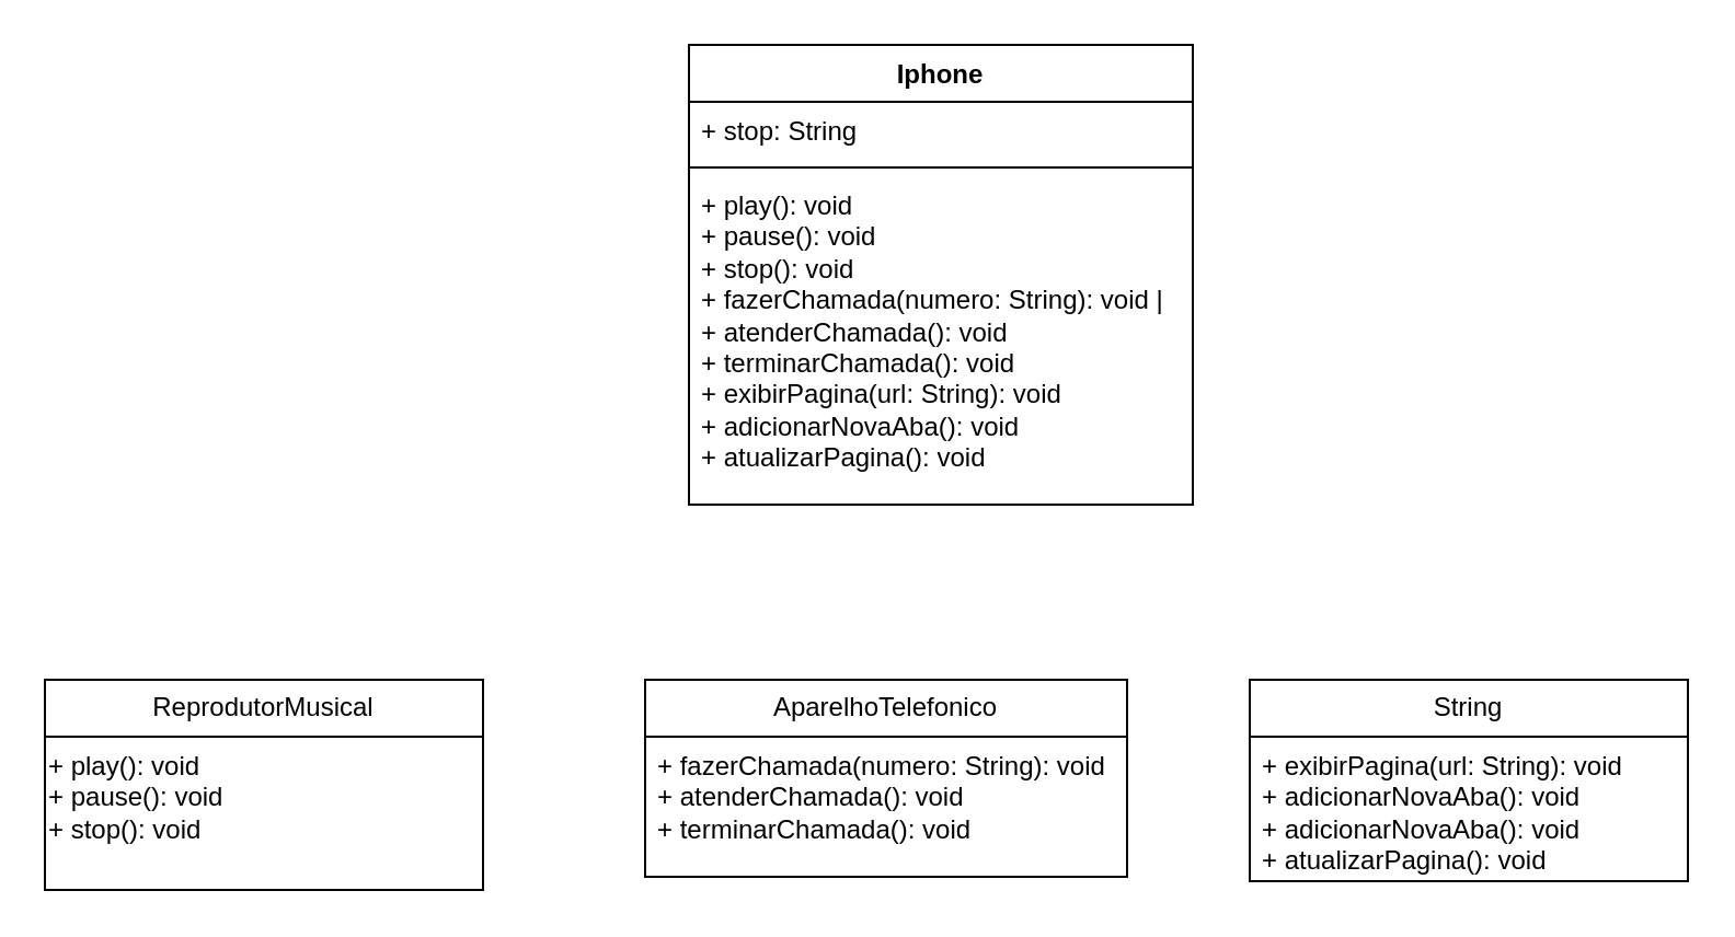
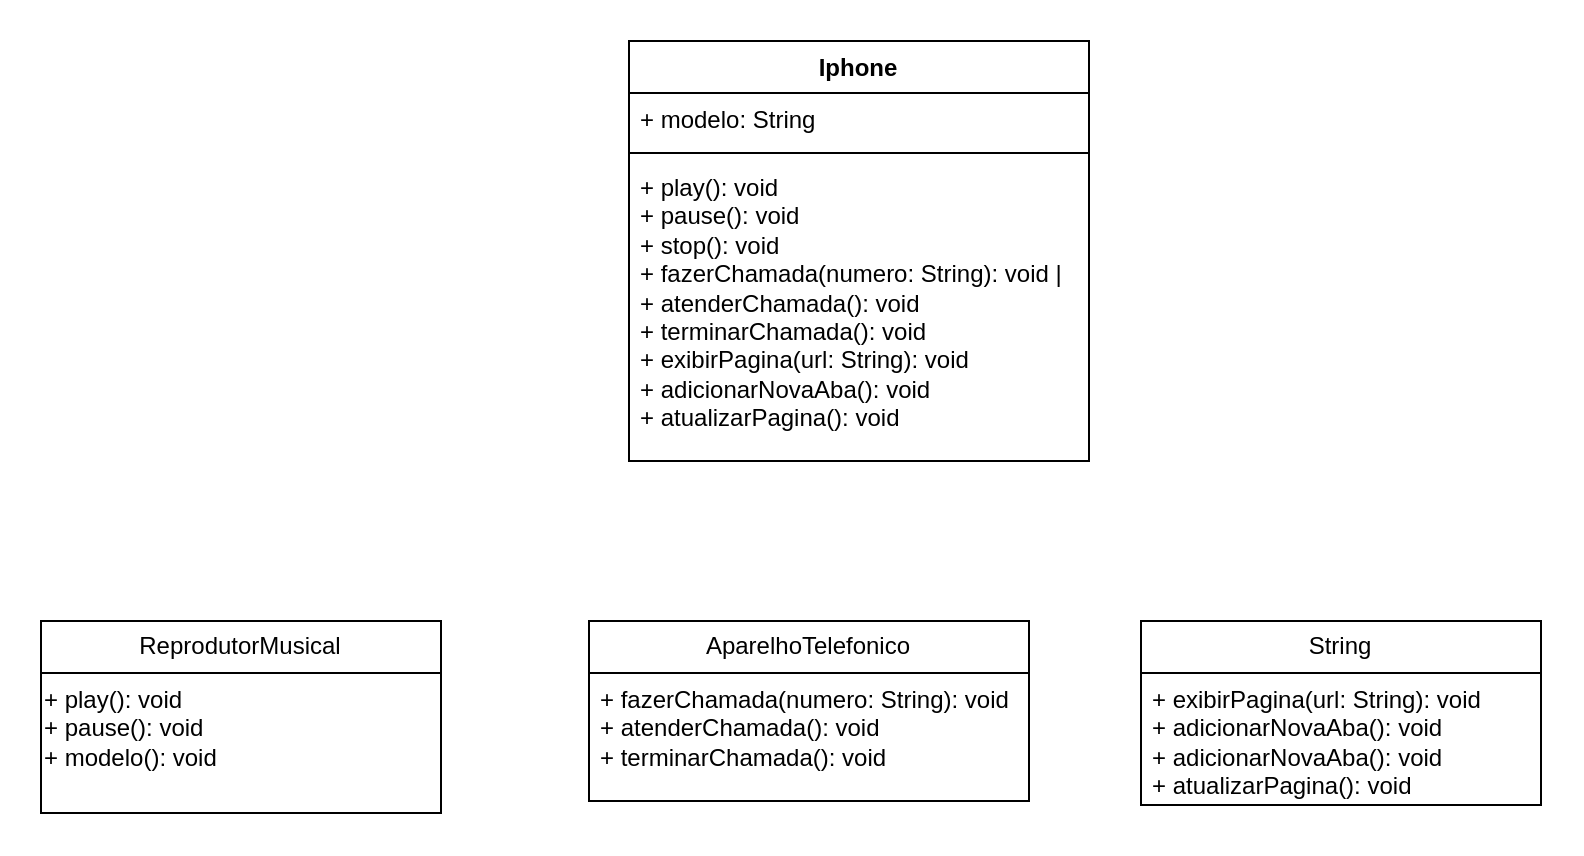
- <mxCell id="5" value="&lt;font style=&quot;vertical-align: inherit;&quot;&gt;&lt;font style=&quot;vertical-align: inherit;&quot;&gt;&lt;font style=&quot;vertical-align: inherit;&quot;&gt;&lt;font style=&quot;vertical-align: inherit;&quot;&gt;&lt;font style=&quot;vertical-align: inherit;&quot;&gt;&lt;font style=&quot;vertical-align: inherit;&quot;&gt;&lt;font style=&quot;vertical-align: inherit;&quot;&gt;&lt;font style=&quot;vertical-align: inherit;&quot;&gt;&lt;font style=&quot;vertical-align: inherit;&quot;&gt;&lt;font style=&quot;vertical-align: inherit;&quot;&gt;+ stop: String&lt;/font&gt;&lt;/font&gt;&lt;/font&gt;&lt;/font&gt;&lt;/font&gt;&lt;/font&gt;&lt;/font&gt;&lt;/font&gt;&lt;/font&gt;&lt;/font&gt;" style="text;strokeColor=none;fillColor=none;align=left;verticalAlign=top;spacingLeft=4;spacingRight=4;overflow=hidden;rotatable=0;points=[[0,0.5],[1,0.5]];portConstraint=eastwest;whiteSpace=wrap;html=1;" vertex="1" parent="4"><mxGeometry y="26" width="230" height="26" as="geometry" /></mxCell>
+ <mxCell id="5" value="&lt;font style=&quot;vertical-align: inherit;&quot;&gt;&lt;font style=&quot;vertical-align: inherit;&quot;&gt;&lt;font style=&quot;vertical-align: inherit;&quot;&gt;&lt;font style=&quot;vertical-align: inherit;&quot;&gt;&lt;font style=&quot;vertical-align: inherit;&quot;&gt;&lt;font style=&quot;vertical-align: inherit;&quot;&gt;&lt;font style=&quot;vertical-align: inherit;&quot;&gt;&lt;font style=&quot;vertical-align: inherit;&quot;&gt;&lt;font style=&quot;vertical-align: inherit;&quot;&gt;&lt;font style=&quot;vertical-align: inherit;&quot;&gt;+ modelo: String&lt;/font&gt;&lt;/font&gt;&lt;/font&gt;&lt;/font&gt;&lt;/font&gt;&lt;/font&gt;&lt;/font&gt;&lt;/font&gt;&lt;/font&gt;&lt;/font&gt;" style="text;strokeColor=none;fillColor=none;align=left;verticalAlign=top;spacingLeft=4;spacingRight=4;overflow=hidden;rotatable=0;points=[[0,0.5],[1,0.5]];portConstraint=eastwest;whiteSpace=wrap;html=1;" vertex="1" parent="4"><mxGeometry y="26" width="230" height="26" as="geometry" /></mxCell>
- <mxCell id="11" value="+ play(): void&amp;nbsp;&lt;br&gt;+ pause(): void&lt;div&gt;+ stop(): void&lt;/div&gt;" style="text;whiteSpace=wrap;html=1;" vertex="1" parent="10"><mxGeometry y="26" width="200" height="70" as="geometry" /></mxCell>
+ <mxCell id="11" value="+ play(): void&amp;nbsp;&lt;br&gt;+ pause(): void&lt;div&gt;+ modelo(): void&lt;/div&gt;" style="text;whiteSpace=wrap;html=1;" vertex="1" parent="10"><mxGeometry y="26" width="200" height="70" as="geometry" /></mxCell>
